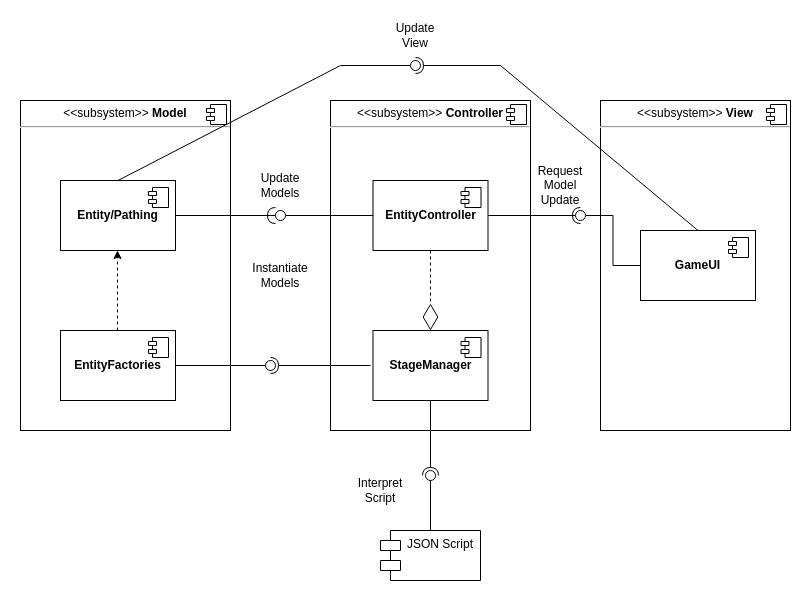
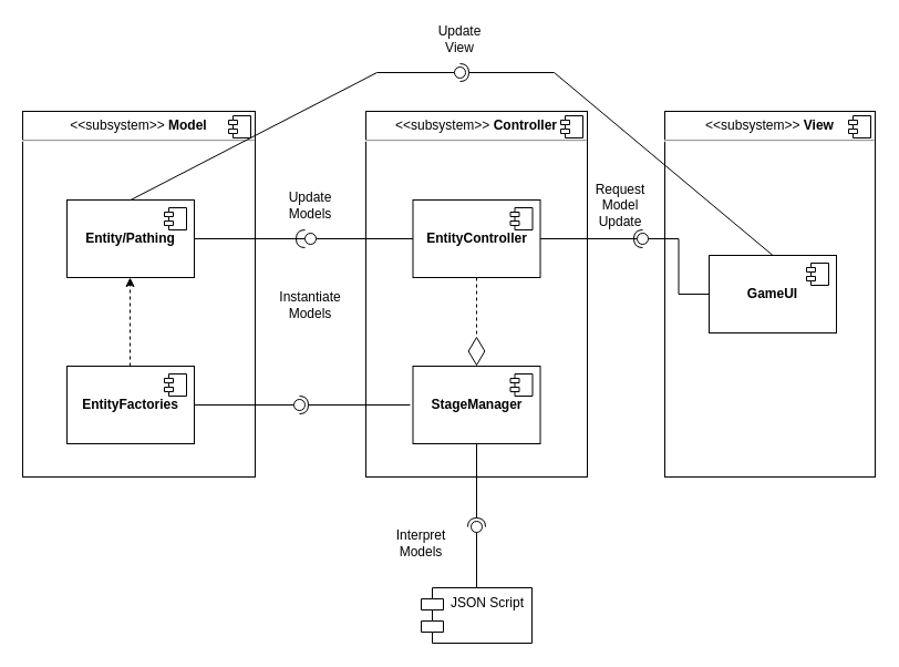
- <mxCell id="27" value="Interpret Script" style="text;html=1;strokeColor=none;fillColor=none;align=center;verticalAlign=middle;whiteSpace=wrap;rounded=0;" vertex="1" parent="1"><mxGeometry x="350" y="475" width="60" height="30" as="geometry" /></mxCell>
+ <mxCell id="27" value="Interpret Models" style="text;html=1;strokeColor=none;fillColor=none;align=center;verticalAlign=middle;whiteSpace=wrap;rounded=0;" vertex="1" parent="1"><mxGeometry x="350" y="475" width="60" height="30" as="geometry" /></mxCell>
